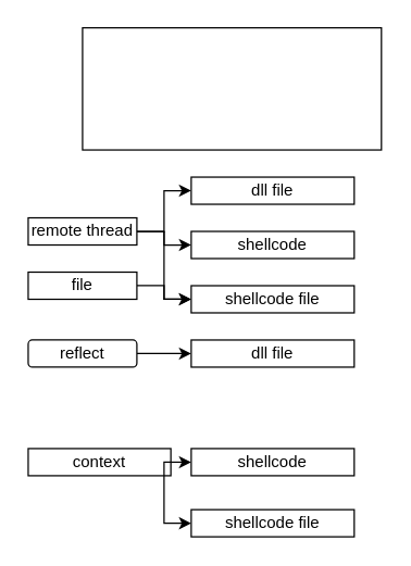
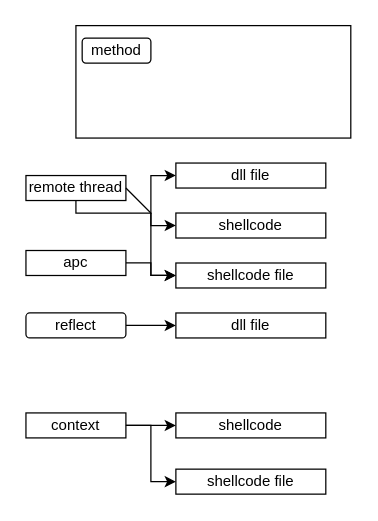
+ <mxCell id="3" value="method" style="rounded=1;whiteSpace=wrap;html=1;" parent="1" vertex="1"><mxGeometry x="65" y="30" width="55" height="20" as="geometry" /></mxCell>
- <mxCell id="5" value="remote thread" style="rounded=0;whiteSpace=wrap;html=1;" vertex="1" parent="1"><mxGeometry x="20" y="160" width="80" height="20" as="geometry" /></mxCell>
+ <mxCell id="5" value="remote thread" style="rounded=0;whiteSpace=wrap;html=1;" vertex="1" parent="1"><mxGeometry x="20" y="140" width="80" height="20" as="geometry" /></mxCell>
- <mxCell id="7" value="file" style="rounded=0;whiteSpace=wrap;html=1;" vertex="1" parent="1"><mxGeometry x="20" y="200" width="80" height="20" as="geometry" /></mxCell>
+ <mxCell id="7" value="apc" style="rounded=0;whiteSpace=wrap;html=1;" vertex="1" parent="1"><mxGeometry x="20" y="200" width="80" height="20" as="geometry" /></mxCell>
- <mxCell id="11" value="context" style="rounded=0;whiteSpace=wrap;html=1;" vertex="1" parent="1"><mxGeometry x="20" y="330" width="105" height="20" as="geometry" /></mxCell>
+ <mxCell id="11" value="context" style="rounded=0;whiteSpace=wrap;html=1;" vertex="1" parent="1"><mxGeometry x="20" y="330" width="80" height="20" as="geometry" /></mxCell>
